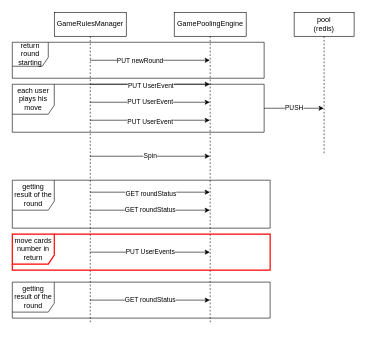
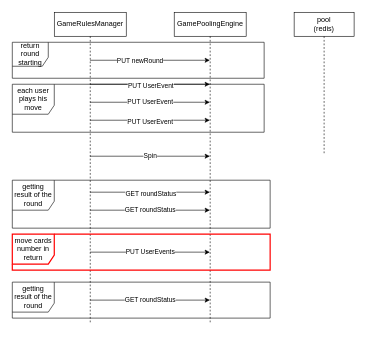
- <mxCell id="4" value="PUSH" style="edgeStyle=orthogonalEdgeStyle;rounded=0;orthogonalLoop=1;jettySize=auto;html=1;" edge="1" parent="1" source="5" target="8"><mxGeometry relative="1" as="geometry"><Array as="points"><mxPoint x="500" y="180" /><mxPoint x="500" y="180" /></Array></mxGeometry></mxCell>
